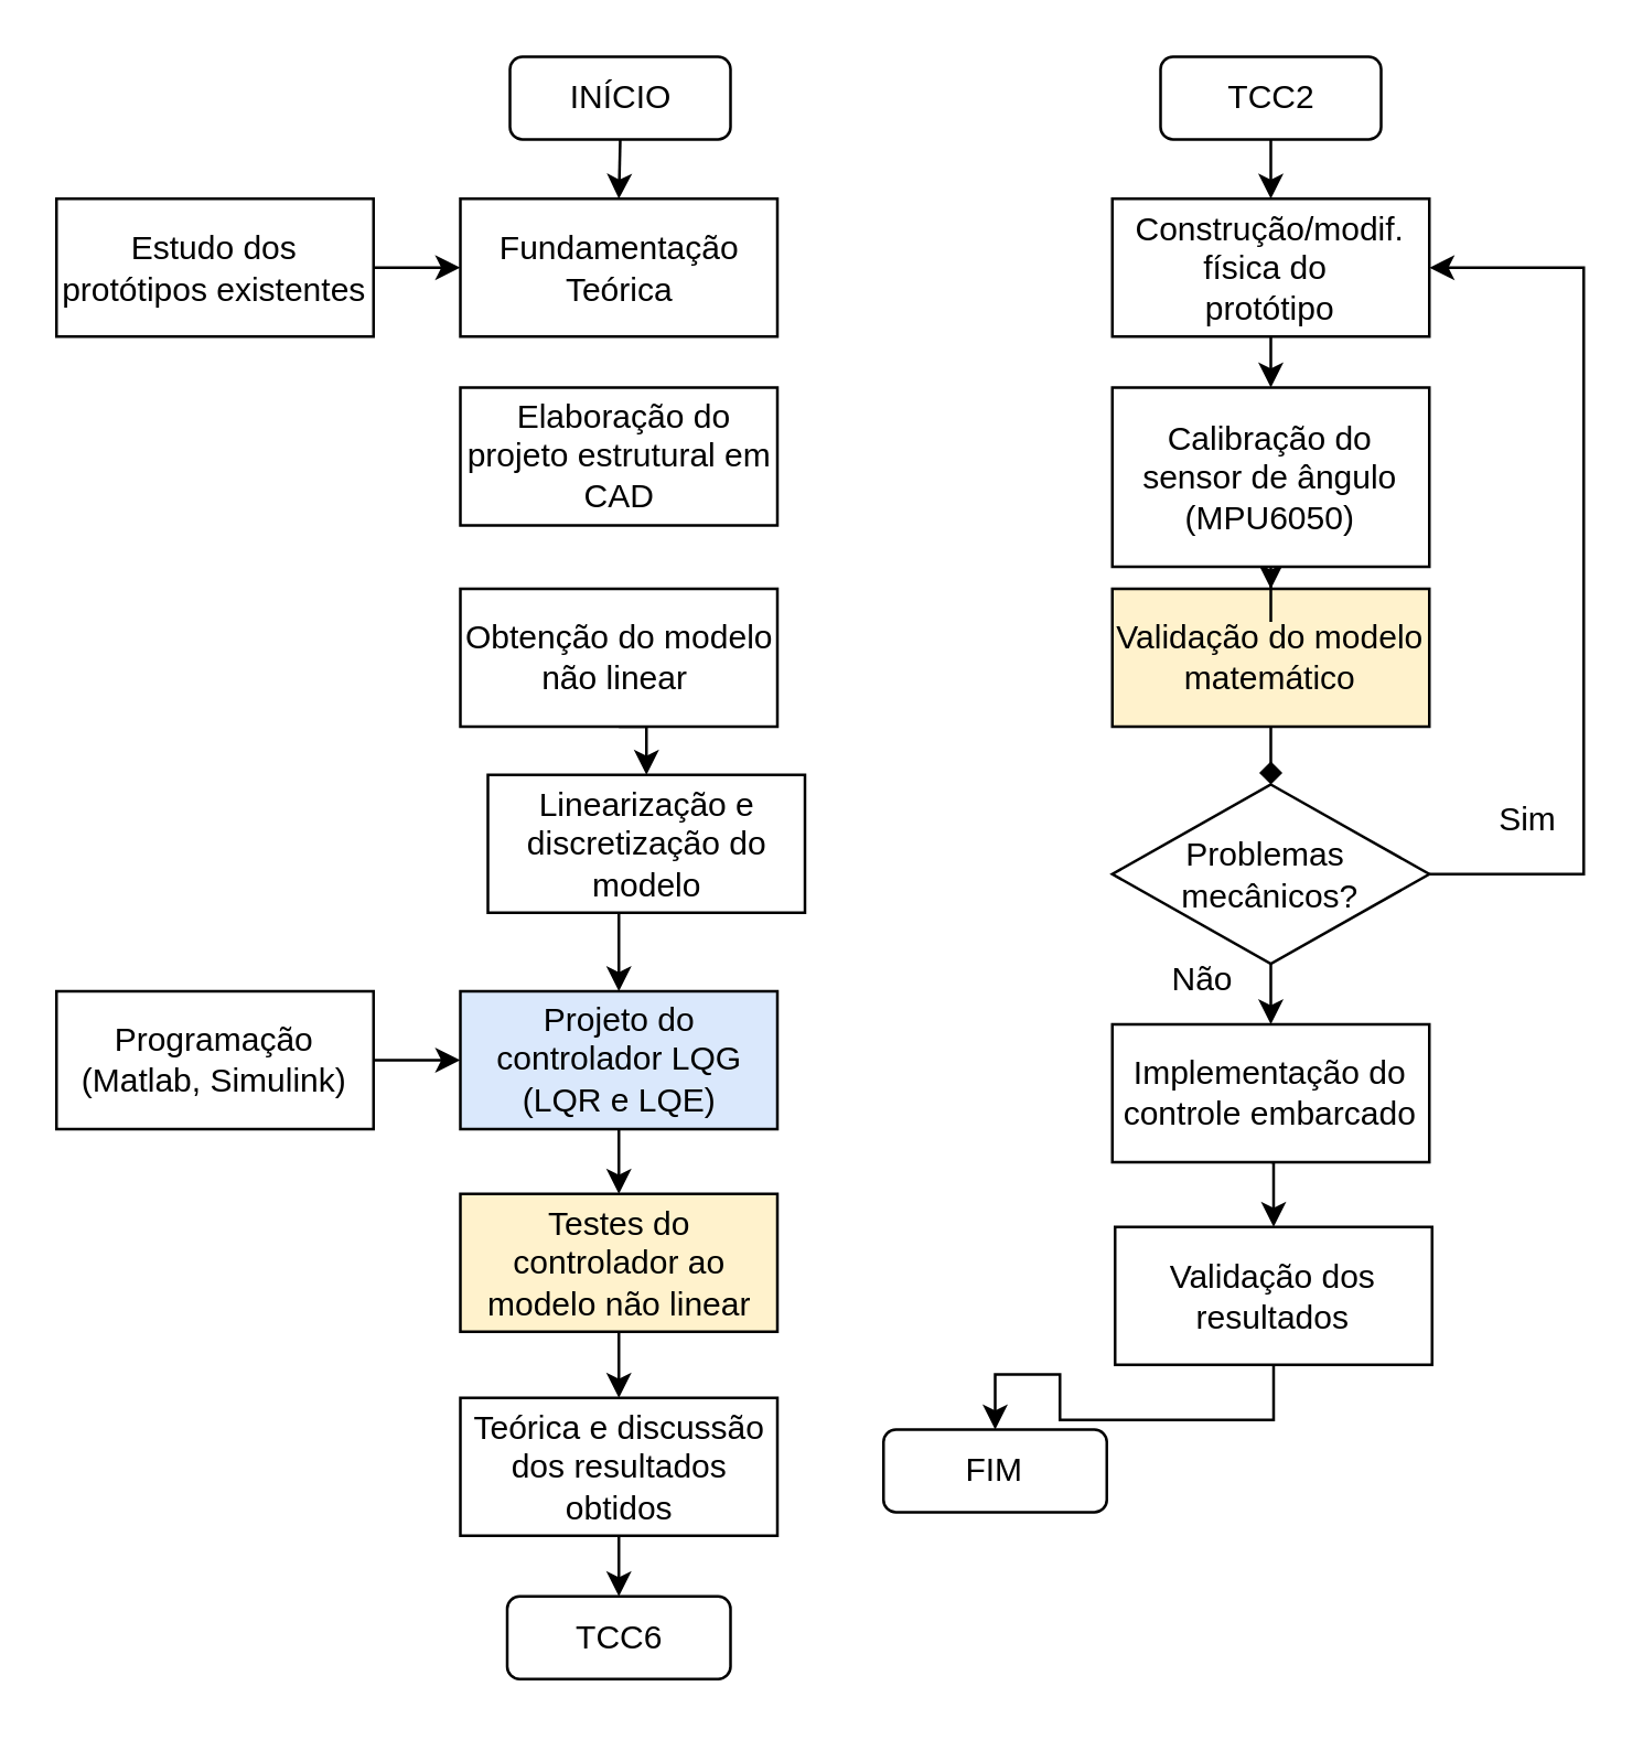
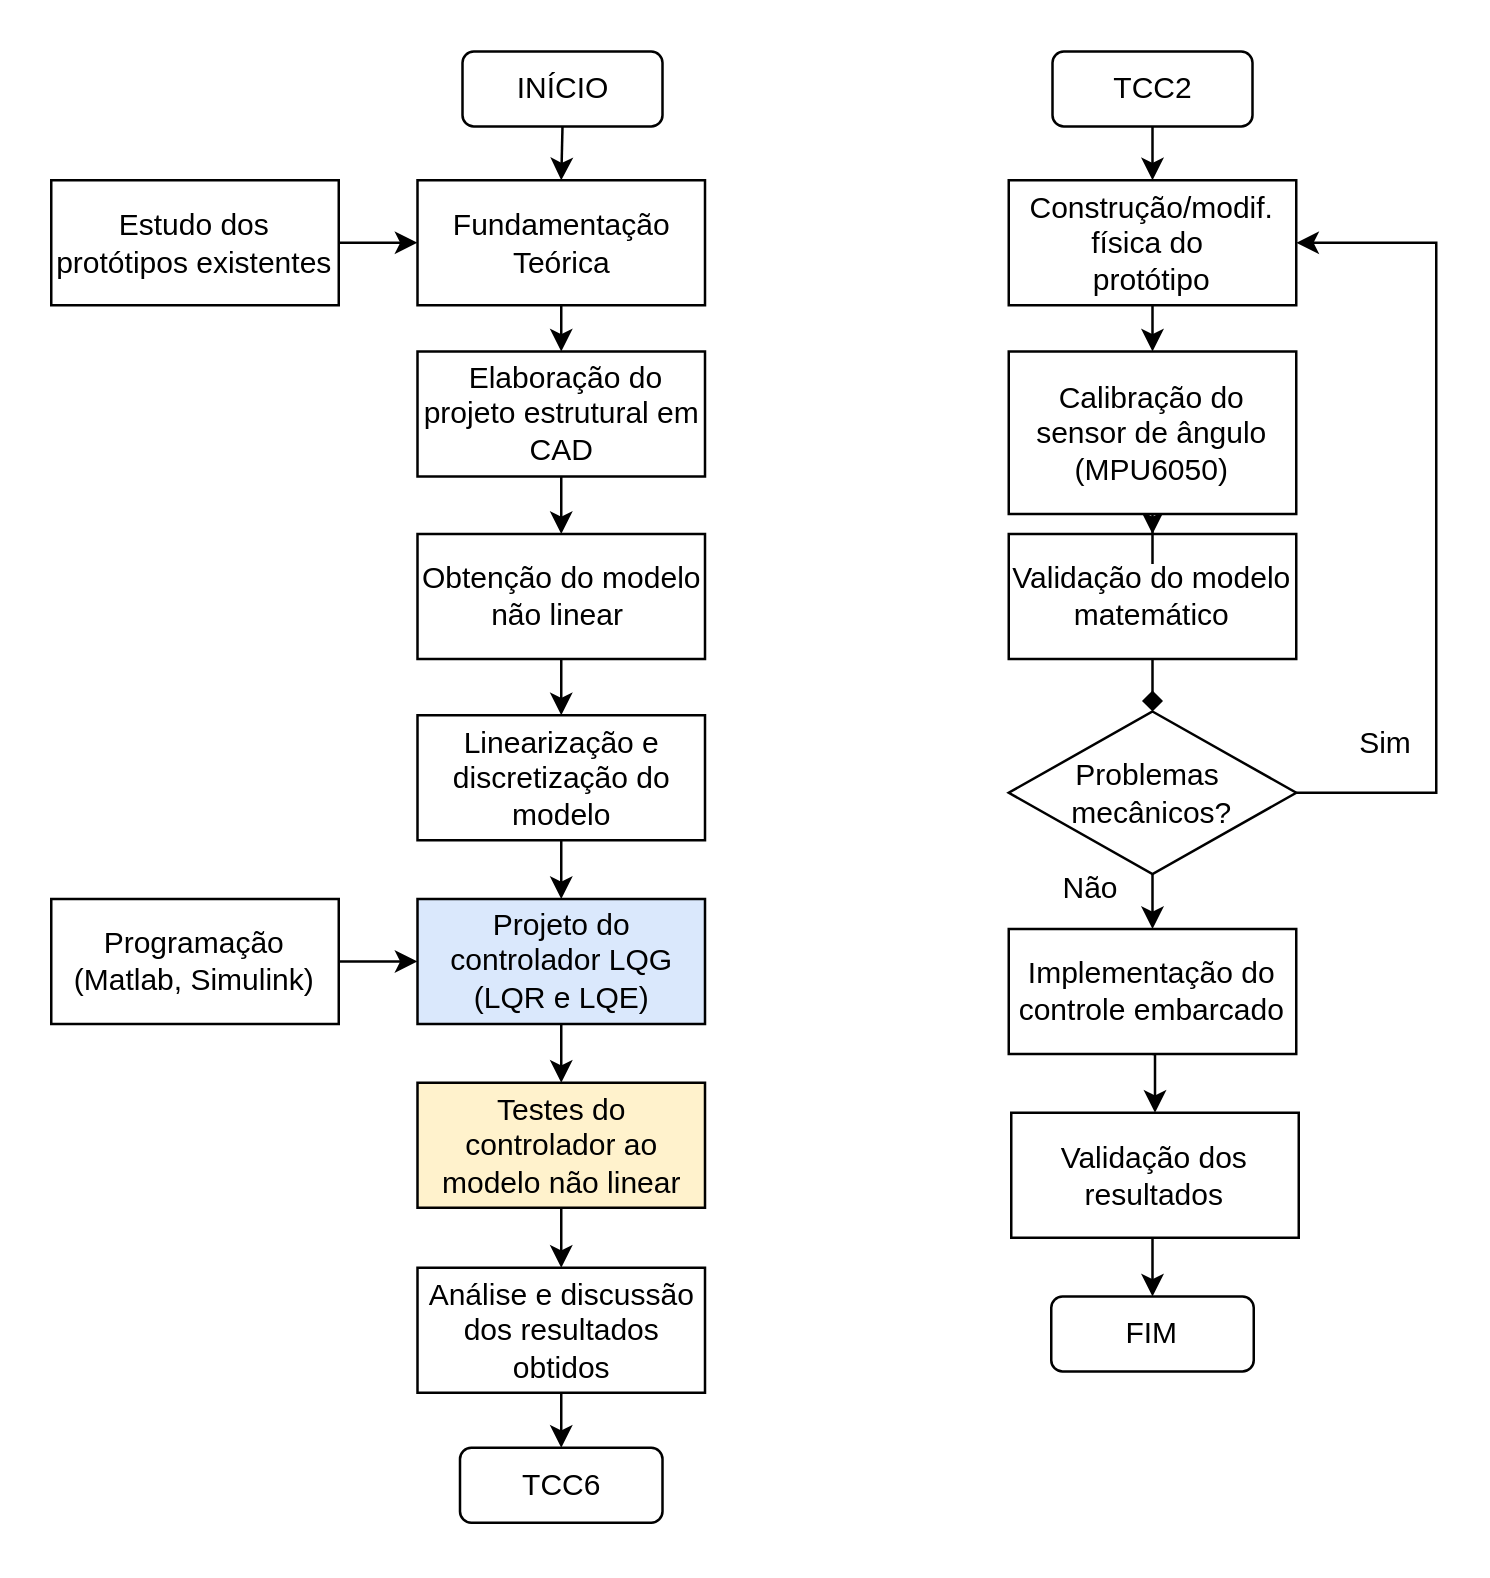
+ <mxCell id="6" style="edgeStyle=orthogonalEdgeStyle;rounded=0;orthogonalLoop=1;jettySize=auto;html=1;exitX=0.5;exitY=1;exitDx=0;exitDy=0;entryX=0.5;entryY=0;entryDx=0;entryDy=0;" edge="1" parent="1" source="7" target="4"><mxGeometry relative="1" as="geometry" /></mxCell>
+ <mxCell id="5" value="" style="edgeStyle=orthogonalEdgeStyle;rounded=0;orthogonalLoop=1;jettySize=auto;html=1;exitX=0.5;exitY=1;exitDx=0;exitDy=0;" parent="1" source="4" target="15" edge="1"><mxGeometry relative="1" as="geometry"><mxPoint x="210.5" y="211.5" as="sourcePoint" /></mxGeometry></mxCell>
- <mxCell id="33" value="&lt;div style=&quot;text-align: center&quot;&gt;Validação do modelo matemático&lt;/div&gt;" style="rounded=0;whiteSpace=wrap;html=1;fillColor=#fff2cc;" vertex="1" parent="1"><mxGeometry x="403" y="213" width="115" height="50" as="geometry" /></mxCell>
+ <mxCell id="33" value="&lt;div style=&quot;text-align: center&quot;&gt;Validação do modelo matemático&lt;/div&gt;" style="rounded=0;whiteSpace=wrap;html=1;" vertex="1" parent="1"><mxGeometry x="403" y="213" width="115" height="50" as="geometry" /></mxCell>
- <mxCell id="40" value="&lt;div style=&quot;text-align: center&quot;&gt;Linearização e discretização do modelo&lt;/div&gt;" style="rounded=0;whiteSpace=wrap;html=1;" vertex="1" parent="1"><mxGeometry x="176.5" y="280.5" width="115" height="50" as="geometry" /></mxCell>
+ <mxCell id="40" value="&lt;div style=&quot;text-align: center&quot;&gt;Linearização e discretização do modelo&lt;/div&gt;" style="rounded=0;whiteSpace=wrap;html=1;" vertex="1" parent="1"><mxGeometry x="166.5" y="285.5" width="115" height="50" as="geometry" /></mxCell>
- <mxCell id="27" value="Teórica e discussão dos resultados obtidos" style="rounded=0;whiteSpace=wrap;html=1;" vertex="1" parent="1"><mxGeometry x="166.5" y="506.5" width="115" height="50" as="geometry" /></mxCell>
+ <mxCell id="27" value="Análise e discussão dos resultados obtidos" style="rounded=0;whiteSpace=wrap;html=1;" vertex="1" parent="1"><mxGeometry x="166.5" y="506.5" width="115" height="50" as="geometry" /></mxCell>
- <mxCell id="36" value="FIM" style="rounded=1;whiteSpace=wrap;html=1;" vertex="1" parent="1"><mxGeometry x="320" y="518" width="81" height="30" as="geometry" /></mxCell>
+ <mxCell id="36" value="FIM" style="rounded=1;whiteSpace=wrap;html=1;" vertex="1" parent="1"><mxGeometry x="420" y="518" width="81" height="30" as="geometry" /></mxCell>
